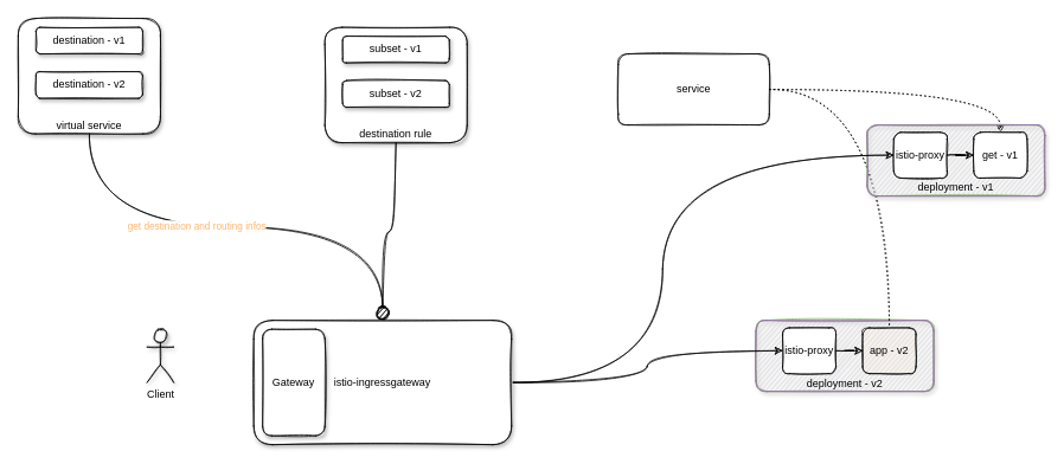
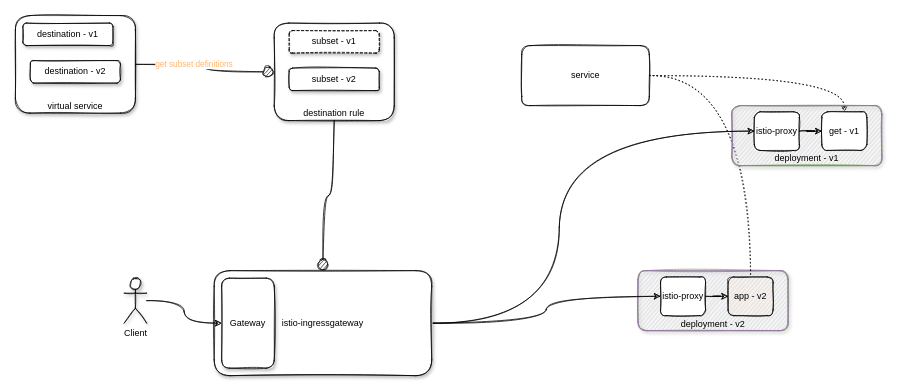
- <mxCell id="21" value="&lt;font color=&quot;#000000&quot;&gt;destination - v1&lt;/font&gt;" style="rounded=1;whiteSpace=wrap;html=1;shadow=1;sketch=1;fontColor=#FFB570;fillColor=#ffffff;gradientColor=none;verticalAlign=middle;" vertex="1" parent="19"><mxGeometry x="20" y="10" width="120" height="30" as="geometry" /></mxCell>
+ <mxCell id="21" value="&lt;font color=&quot;#000000&quot;&gt;destination - v1&lt;/font&gt;" style="rounded=1;whiteSpace=wrap;html=1;shadow=1;sketch=1;fontColor=#FFB570;fillColor=#ffffff;gradientColor=none;verticalAlign=middle;" vertex="1" parent="19"><mxGeometry x="10" y="10" width="120" height="30" as="geometry" /></mxCell>
- <mxCell id="17" value="&lt;font color=&quot;#000000&quot;&gt;subset - v1&lt;/font&gt;" style="rounded=1;whiteSpace=wrap;html=1;shadow=1;sketch=1;fontColor=#FFB570;fillColor=#ffffff;gradientColor=none;verticalAlign=middle;" vertex="1" parent="15"><mxGeometry x="20" y="10" width="120" height="30" as="geometry" /></mxCell>
+ <mxCell id="17" value="&lt;font color=&quot;#000000&quot;&gt;subset - v1&lt;/font&gt;" style="rounded=1;whiteSpace=wrap;html=1;shadow=1;sketch=1;fontColor=#FFB570;fillColor=#ffffff;gradientColor=none;verticalAlign=middle;dashed=1;" vertex="1" parent="15"><mxGeometry x="20" y="10" width="120" height="30" as="geometry" /></mxCell>
+ <mxCell id="29" style="edgeStyle=orthogonalEdgeStyle;curved=1;sketch=1;orthogonalLoop=1;jettySize=auto;html=1;exitX=1;exitY=0.5;exitDx=0;exitDy=0;fontColor=#FFB570;endArrow=circle;endFill=1;strokeColor=#000000;" edge="1" parent="1" source="20" target="16"><mxGeometry relative="1" as="geometry" /></mxCell>
+ <mxCell id="30" value="get subset definitions" style="edgeLabel;html=1;align=center;verticalAlign=middle;resizable=0;points=[];fontColor=#FFB570;" vertex="1" connectable="0" parent="29"><mxGeometry x="-0.21" y="1" relative="1" as="geometry"><mxPoint as="offset" /></mxGeometry></mxCell>
- <mxCell id="26" style="edgeStyle=orthogonalEdgeStyle;curved=1;sketch=1;orthogonalLoop=1;jettySize=auto;html=1;exitX=0.5;exitY=1;exitDx=0;exitDy=0;entryX=0.5;entryY=0;entryDx=0;entryDy=0;fontColor=#FFB570;strokeColor=#000000;endArrow=circle;endFill=1;" edge="1" parent="1" source="20" target="25"><mxGeometry relative="1" as="geometry" /></mxCell>
- <mxCell id="27" value="get destination and routing infos" style="edgeLabel;html=1;align=center;verticalAlign=middle;resizable=0;points=[];fontColor=#FFB570;" vertex="1" connectable="0" parent="26"><mxGeometry x="-0.167" y="2" relative="1" as="geometry"><mxPoint as="offset" /></mxGeometry></mxCell>
+ <mxCell id="31" style="edgeStyle=orthogonalEdgeStyle;curved=1;sketch=1;orthogonalLoop=1;jettySize=auto;html=1;entryX=0;entryY=0.5;entryDx=0;entryDy=0;fontColor=#FFB570;endArrow=classic;endFill=1;strokeColor=#000000;" edge="1" parent="1" source="32" target="33"><mxGeometry relative="1" as="geometry" /></mxCell>
